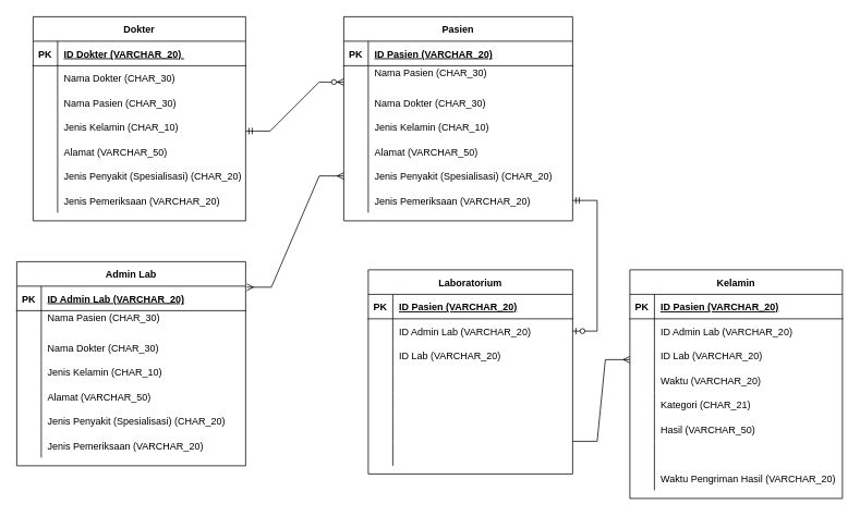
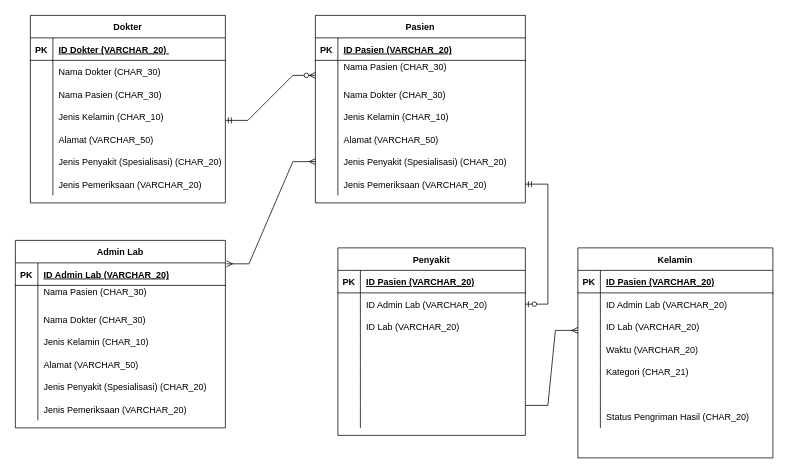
- <mxCell id="24" value=" Laboratorium" style="shape=table;startSize=30;container=1;collapsible=1;childLayout=tableLayout;fixedRows=1;rowLines=0;fontStyle=1;align=center;resizeLast=1;" parent="1" vertex="1"><mxGeometry x="450" y="330" width="250" height="250" as="geometry" /></mxCell>
+ <mxCell id="24" value=" Penyakit" style="shape=table;startSize=30;container=1;collapsible=1;childLayout=tableLayout;fixedRows=1;rowLines=0;fontStyle=1;align=center;resizeLast=1;" parent="1" vertex="1"><mxGeometry x="450" y="330" width="250" height="250" as="geometry" /></mxCell>
- <mxCell id="86" value="Hasil (VARCHAR_50)" style="shape=partialRectangle;overflow=hidden;connectable=0;fillColor=none;top=0;left=0;bottom=0;right=0;align=left;spacingLeft=6;" parent="84" vertex="1"><mxGeometry x="30" width="230" height="30" as="geometry"><mxRectangle width="230" height="30" as="alternateBounds" /></mxGeometry></mxCell>
+ <mxCell id="89" value="Status Pengriman Hasil (CHAR_20)" style="shape=partialRectangle;overflow=hidden;connectable=0;fillColor=none;top=0;left=0;bottom=0;right=0;align=left;spacingLeft=6;" parent="87" vertex="1"><mxGeometry x="30" width="230" height="30" as="geometry"><mxRectangle width="230" height="30" as="alternateBounds" /></mxGeometry></mxCell>
- <mxCell id="92" value="Waktu Pengriman Hasil (VARCHAR_20)" style="shape=partialRectangle;overflow=hidden;connectable=0;fillColor=none;top=0;left=0;bottom=0;right=0;align=left;spacingLeft=6;" parent="90" vertex="1"><mxGeometry x="30" width="230" height="30" as="geometry"><mxRectangle width="230" height="30" as="alternateBounds" /></mxGeometry></mxCell>
